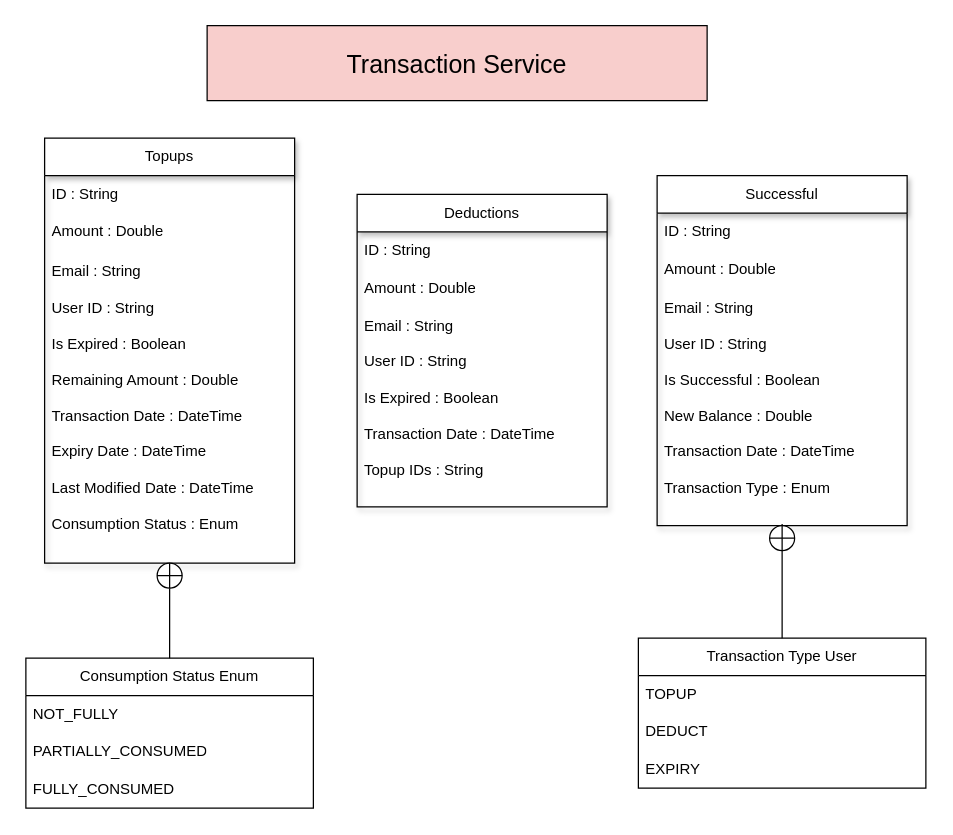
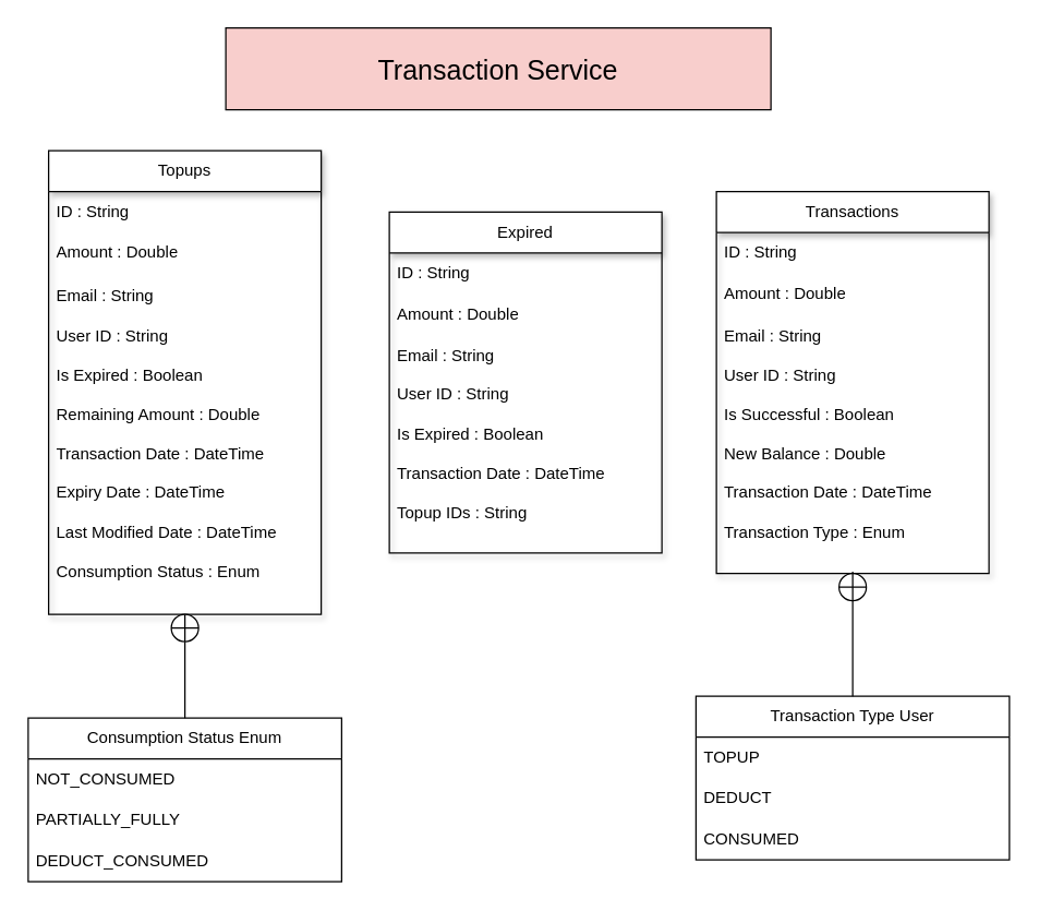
- <mxCell id="11" value="Successful" style="swimlane;fontStyle=0;childLayout=stackLayout;horizontal=1;startSize=30;horizontalStack=0;resizeParent=1;resizeParentMax=0;resizeLast=0;collapsible=1;marginBottom=0;whiteSpace=wrap;html=1;shadow=1;" vertex="1" parent="1"><mxGeometry x="525" y="140" width="200" height="280" as="geometry" /></mxCell>
+ <mxCell id="11" value="Transactions" style="swimlane;fontStyle=0;childLayout=stackLayout;horizontal=1;startSize=30;horizontalStack=0;resizeParent=1;resizeParentMax=0;resizeLast=0;collapsible=1;marginBottom=0;whiteSpace=wrap;html=1;shadow=1;" vertex="1" parent="1"><mxGeometry x="525" y="140" width="200" height="280" as="geometry" /></mxCell>
- <mxCell id="7" value="Deductions" style="swimlane;fontStyle=0;childLayout=stackLayout;horizontal=1;startSize=30;horizontalStack=0;resizeParent=1;resizeParentMax=0;resizeLast=0;collapsible=1;marginBottom=0;whiteSpace=wrap;html=1;shadow=1;" vertex="1" parent="1"><mxGeometry x="285" y="155" width="200" height="250" as="geometry" /></mxCell>
+ <mxCell id="7" value="Expired" style="swimlane;fontStyle=0;childLayout=stackLayout;horizontal=1;startSize=30;horizontalStack=0;resizeParent=1;resizeParentMax=0;resizeLast=0;collapsible=1;marginBottom=0;whiteSpace=wrap;html=1;shadow=1;" vertex="1" parent="1"><mxGeometry x="285" y="155" width="200" height="250" as="geometry" /></mxCell>
- <mxCell id="16" value="NOT_FULLY" style="text;strokeColor=none;fillColor=none;align=left;verticalAlign=middle;spacingLeft=4;spacingRight=4;overflow=hidden;points=[[0,0.5],[1,0.5]];portConstraint=eastwest;rotatable=0;whiteSpace=wrap;html=1;" vertex="1" parent="15"><mxGeometry y="30" width="230" height="30" as="geometry" /></mxCell>
+ <mxCell id="16" value="NOT_CONSUMED" style="text;strokeColor=none;fillColor=none;align=left;verticalAlign=middle;spacingLeft=4;spacingRight=4;overflow=hidden;points=[[0,0.5],[1,0.5]];portConstraint=eastwest;rotatable=0;whiteSpace=wrap;html=1;" vertex="1" parent="15"><mxGeometry y="30" width="230" height="30" as="geometry" /></mxCell>
- <mxCell id="17" value="PARTIALLY_CONSUMED" style="text;strokeColor=none;fillColor=none;align=left;verticalAlign=middle;spacingLeft=4;spacingRight=4;overflow=hidden;points=[[0,0.5],[1,0.5]];portConstraint=eastwest;rotatable=0;whiteSpace=wrap;html=1;" vertex="1" parent="15"><mxGeometry y="60" width="230" height="30" as="geometry" /></mxCell>
+ <mxCell id="17" value="PARTIALLY_FULLY" style="text;strokeColor=none;fillColor=none;align=left;verticalAlign=middle;spacingLeft=4;spacingRight=4;overflow=hidden;points=[[0,0.5],[1,0.5]];portConstraint=eastwest;rotatable=0;whiteSpace=wrap;html=1;" vertex="1" parent="15"><mxGeometry y="60" width="230" height="30" as="geometry" /></mxCell>
- <mxCell id="22" value="EXPIRY" style="text;strokeColor=none;fillColor=none;align=left;verticalAlign=middle;spacingLeft=4;spacingRight=4;overflow=hidden;points=[[0,0.5],[1,0.5]];portConstraint=eastwest;rotatable=0;whiteSpace=wrap;html=1;" vertex="1" parent="19"><mxGeometry y="90" width="230" height="30" as="geometry" /></mxCell>
+ <mxCell id="22" value="CONSUMED" style="text;strokeColor=none;fillColor=none;align=left;verticalAlign=middle;spacingLeft=4;spacingRight=4;overflow=hidden;points=[[0,0.5],[1,0.5]];portConstraint=eastwest;rotatable=0;whiteSpace=wrap;html=1;" vertex="1" parent="19"><mxGeometry y="90" width="230" height="30" as="geometry" /></mxCell>
- <mxCell id="18" value="FULLY_CONSUMED" style="text;strokeColor=none;fillColor=none;align=left;verticalAlign=middle;spacingLeft=4;spacingRight=4;overflow=hidden;points=[[0,0.5],[1,0.5]];portConstraint=eastwest;rotatable=0;whiteSpace=wrap;html=1;" vertex="1" parent="15"><mxGeometry y="90" width="230" height="30" as="geometry" /></mxCell>
+ <mxCell id="18" value="DEDUCT_CONSUMED" style="text;strokeColor=none;fillColor=none;align=left;verticalAlign=middle;spacingLeft=4;spacingRight=4;overflow=hidden;points=[[0,0.5],[1,0.5]];portConstraint=eastwest;rotatable=0;whiteSpace=wrap;html=1;" vertex="1" parent="15"><mxGeometry y="90" width="230" height="30" as="geometry" /></mxCell>
